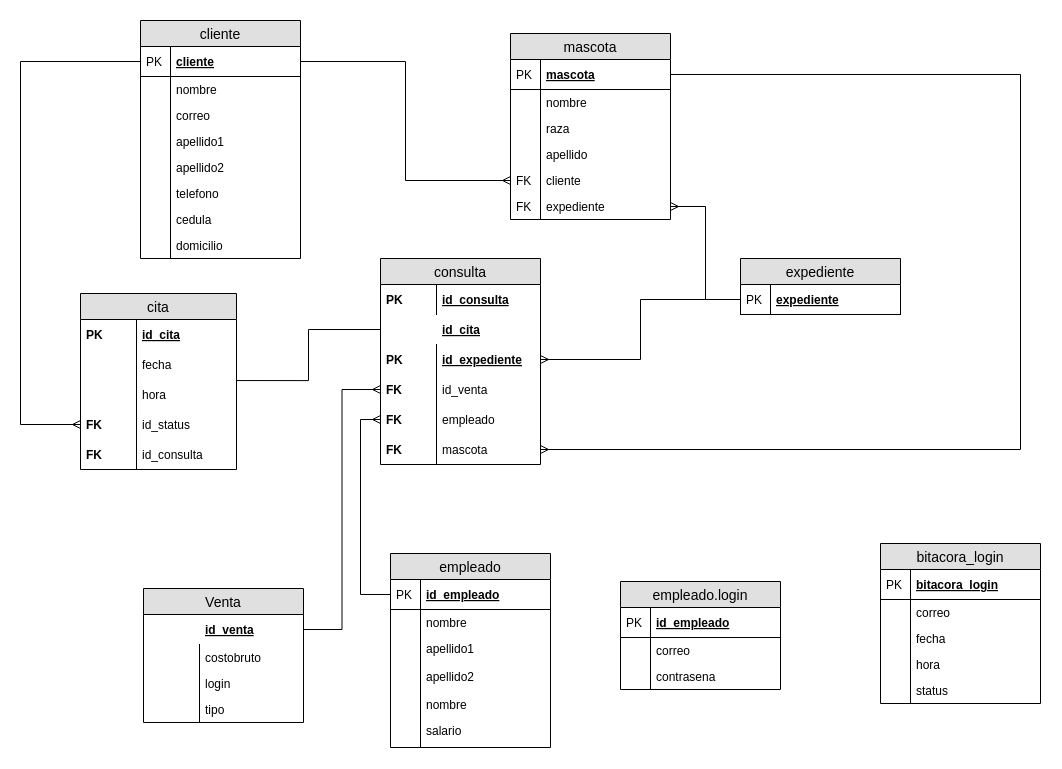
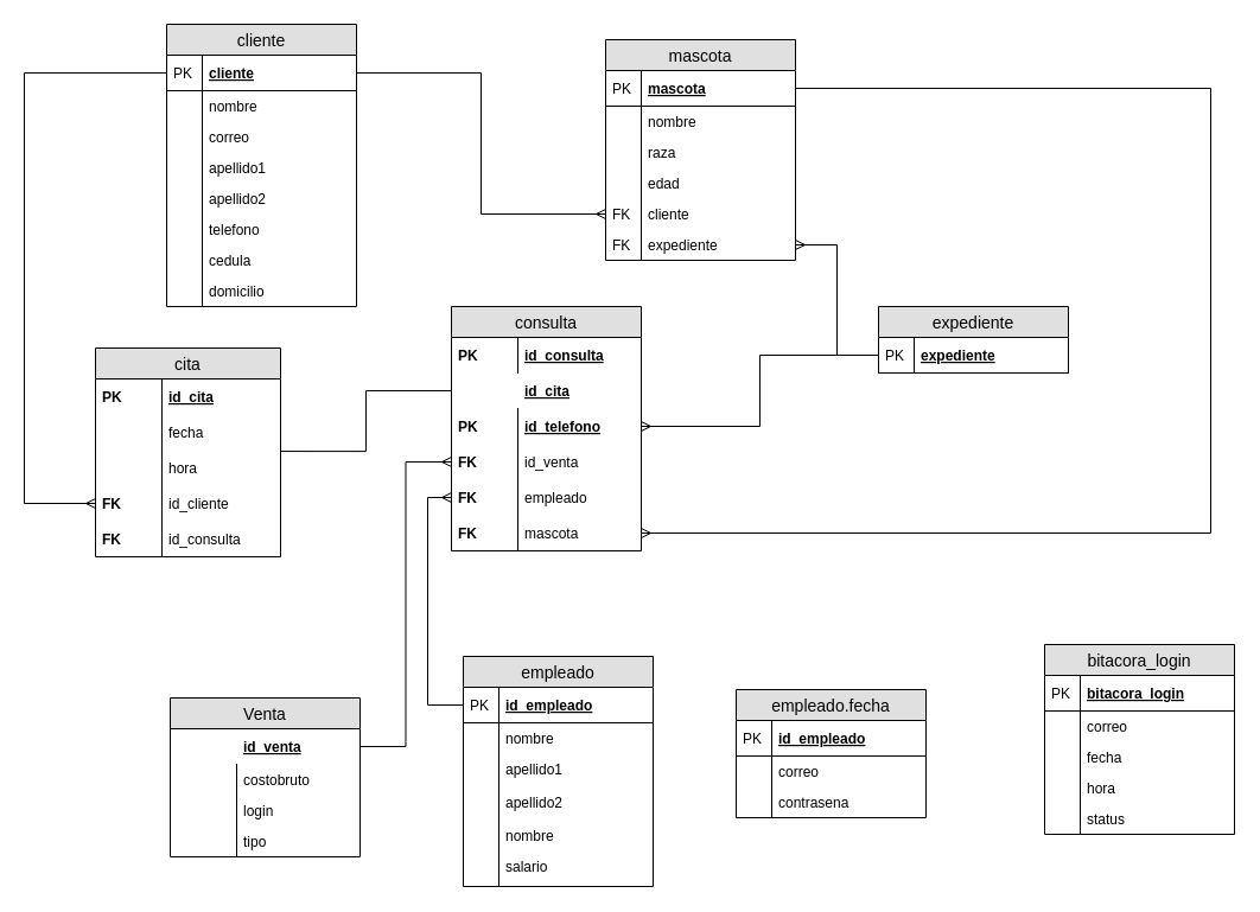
- <mxCell id="26" value="apellido" style="shape=partialRectangle;top=0;left=0;right=0;bottom=0;align=left;verticalAlign=top;fillColor=none;spacingLeft=34;spacingRight=4;overflow=hidden;rotatable=0;points=[[0,0.5],[1,0.5]];portConstraint=eastwest;dropTarget=0;fontSize=12;" parent="19" vertex="1"><mxGeometry y="108" width="160" height="26" as="geometry" /></mxCell>
+ <mxCell id="26" value="edad" style="shape=partialRectangle;top=0;left=0;right=0;bottom=0;align=left;verticalAlign=top;fillColor=none;spacingLeft=34;spacingRight=4;overflow=hidden;rotatable=0;points=[[0,0.5],[1,0.5]];portConstraint=eastwest;dropTarget=0;fontSize=12;" parent="19" vertex="1"><mxGeometry y="108" width="160" height="26" as="geometry" /></mxCell>
- <mxCell id="74" value="id_expediente" style="shape=partialRectangle;top=0;left=0;right=0;bottom=0;align=left;verticalAlign=middle;fillColor=none;spacingLeft=60;spacingRight=4;overflow=hidden;rotatable=0;points=[[0,0.5],[1,0.5]];portConstraint=eastwest;dropTarget=0;fontStyle=5;fontSize=12;" vertex="1" parent="70"><mxGeometry y="86" width="160" height="30" as="geometry" /></mxCell>
+ <mxCell id="74" value="id_telefono" style="shape=partialRectangle;top=0;left=0;right=0;bottom=0;align=left;verticalAlign=middle;fillColor=none;spacingLeft=60;spacingRight=4;overflow=hidden;rotatable=0;points=[[0,0.5],[1,0.5]];portConstraint=eastwest;dropTarget=0;fontStyle=5;fontSize=12;" vertex="1" parent="70"><mxGeometry y="86" width="160" height="30" as="geometry" /></mxCell>
- <mxCell id="89" value="id_status" style="shape=partialRectangle;top=0;left=0;right=0;bottom=0;align=left;verticalAlign=middle;fillColor=none;spacingLeft=60;spacingRight=4;overflow=hidden;rotatable=0;points=[[0,0.5],[1,0.5]];portConstraint=eastwest;dropTarget=0;fontStyle=0;fontSize=12;" parent="82" vertex="1"><mxGeometry y="116" width="156" height="30" as="geometry" /></mxCell>
+ <mxCell id="89" value="id_cliente" style="shape=partialRectangle;top=0;left=0;right=0;bottom=0;align=left;verticalAlign=middle;fillColor=none;spacingLeft=60;spacingRight=4;overflow=hidden;rotatable=0;points=[[0,0.5],[1,0.5]];portConstraint=eastwest;dropTarget=0;fontStyle=0;fontSize=12;" parent="82" vertex="1"><mxGeometry y="116" width="156" height="30" as="geometry" /></mxCell>
- <mxCell id="59" value="empleado.login" style="swimlane;fontStyle=0;childLayout=stackLayout;horizontal=1;startSize=26;fillColor=#e0e0e0;horizontalStack=0;resizeParent=1;resizeParentMax=0;resizeLast=0;collapsible=1;marginBottom=0;swimlaneFillColor=#ffffff;align=center;fontSize=14;rounded=0;" vertex="1" parent="1"><mxGeometry x="620" y="581" width="160" height="108" as="geometry" /></mxCell>
+ <mxCell id="59" value="empleado.fecha" style="swimlane;fontStyle=0;childLayout=stackLayout;horizontal=1;startSize=26;fillColor=#e0e0e0;horizontalStack=0;resizeParent=1;resizeParentMax=0;resizeLast=0;collapsible=1;marginBottom=0;swimlaneFillColor=#ffffff;align=center;fontSize=14;rounded=0;" vertex="1" parent="1"><mxGeometry x="620" y="581" width="160" height="108" as="geometry" /></mxCell>
